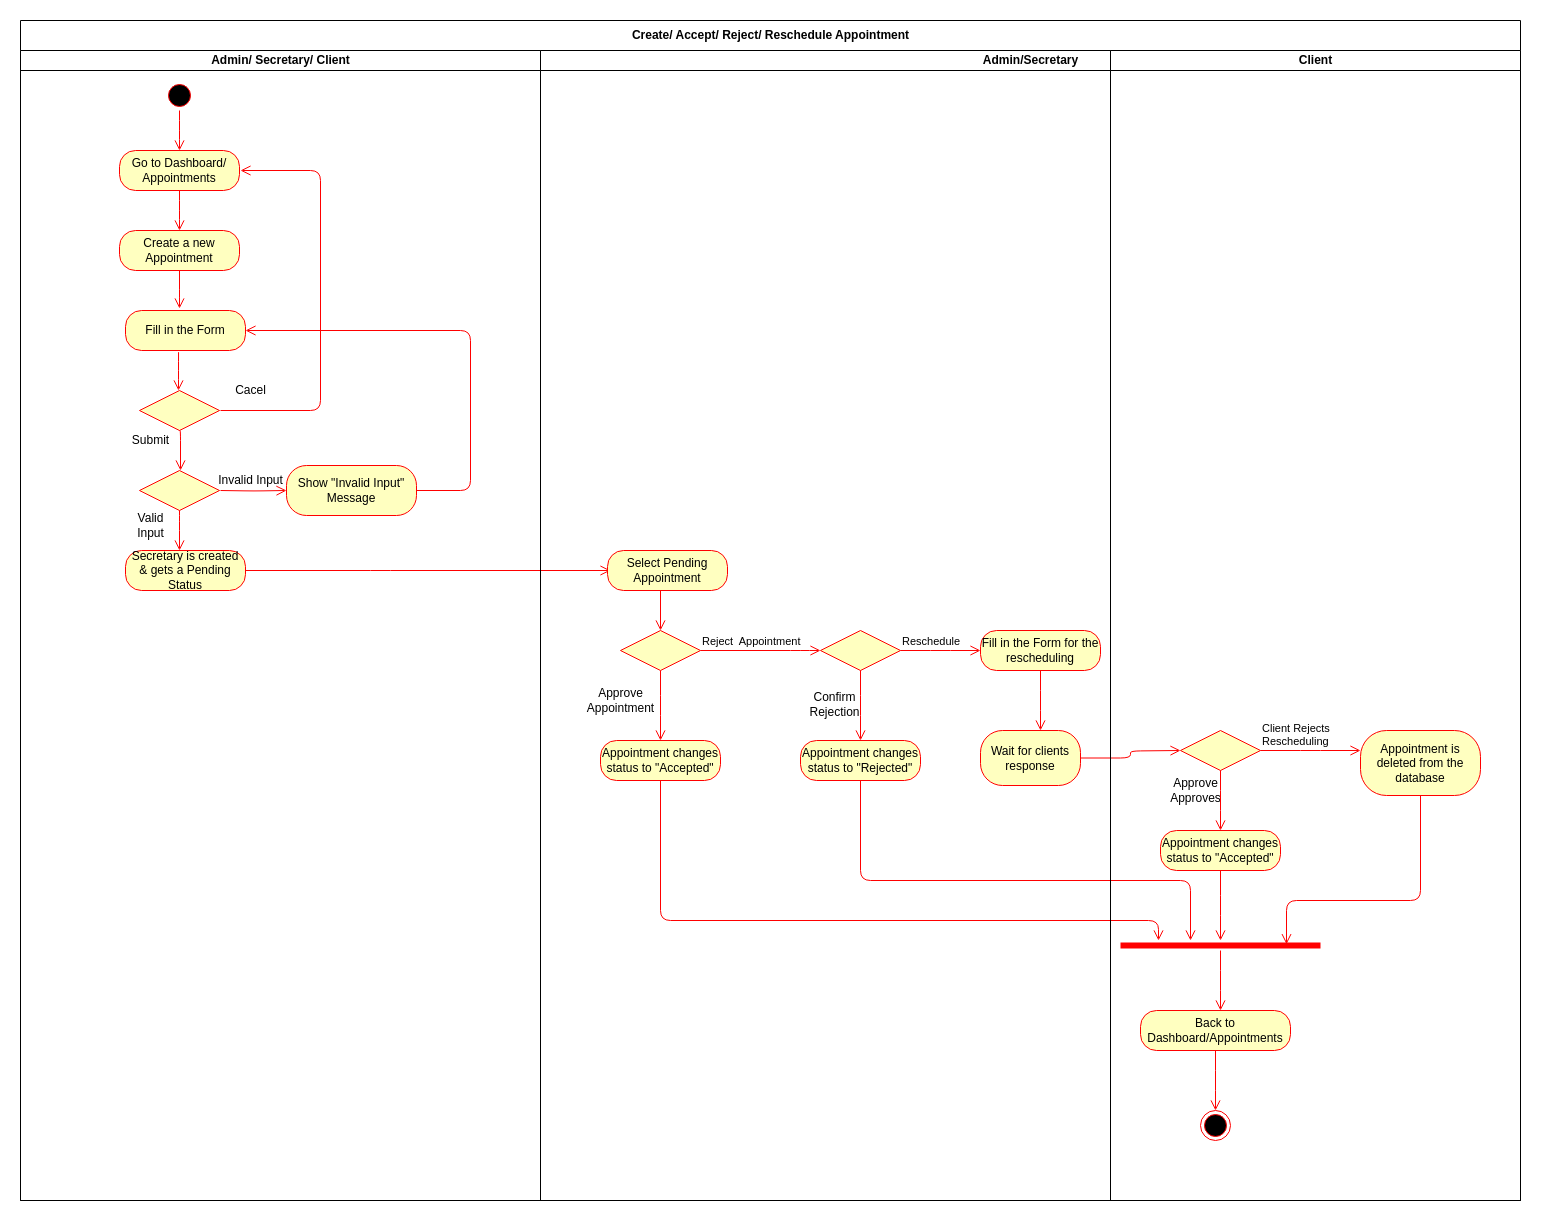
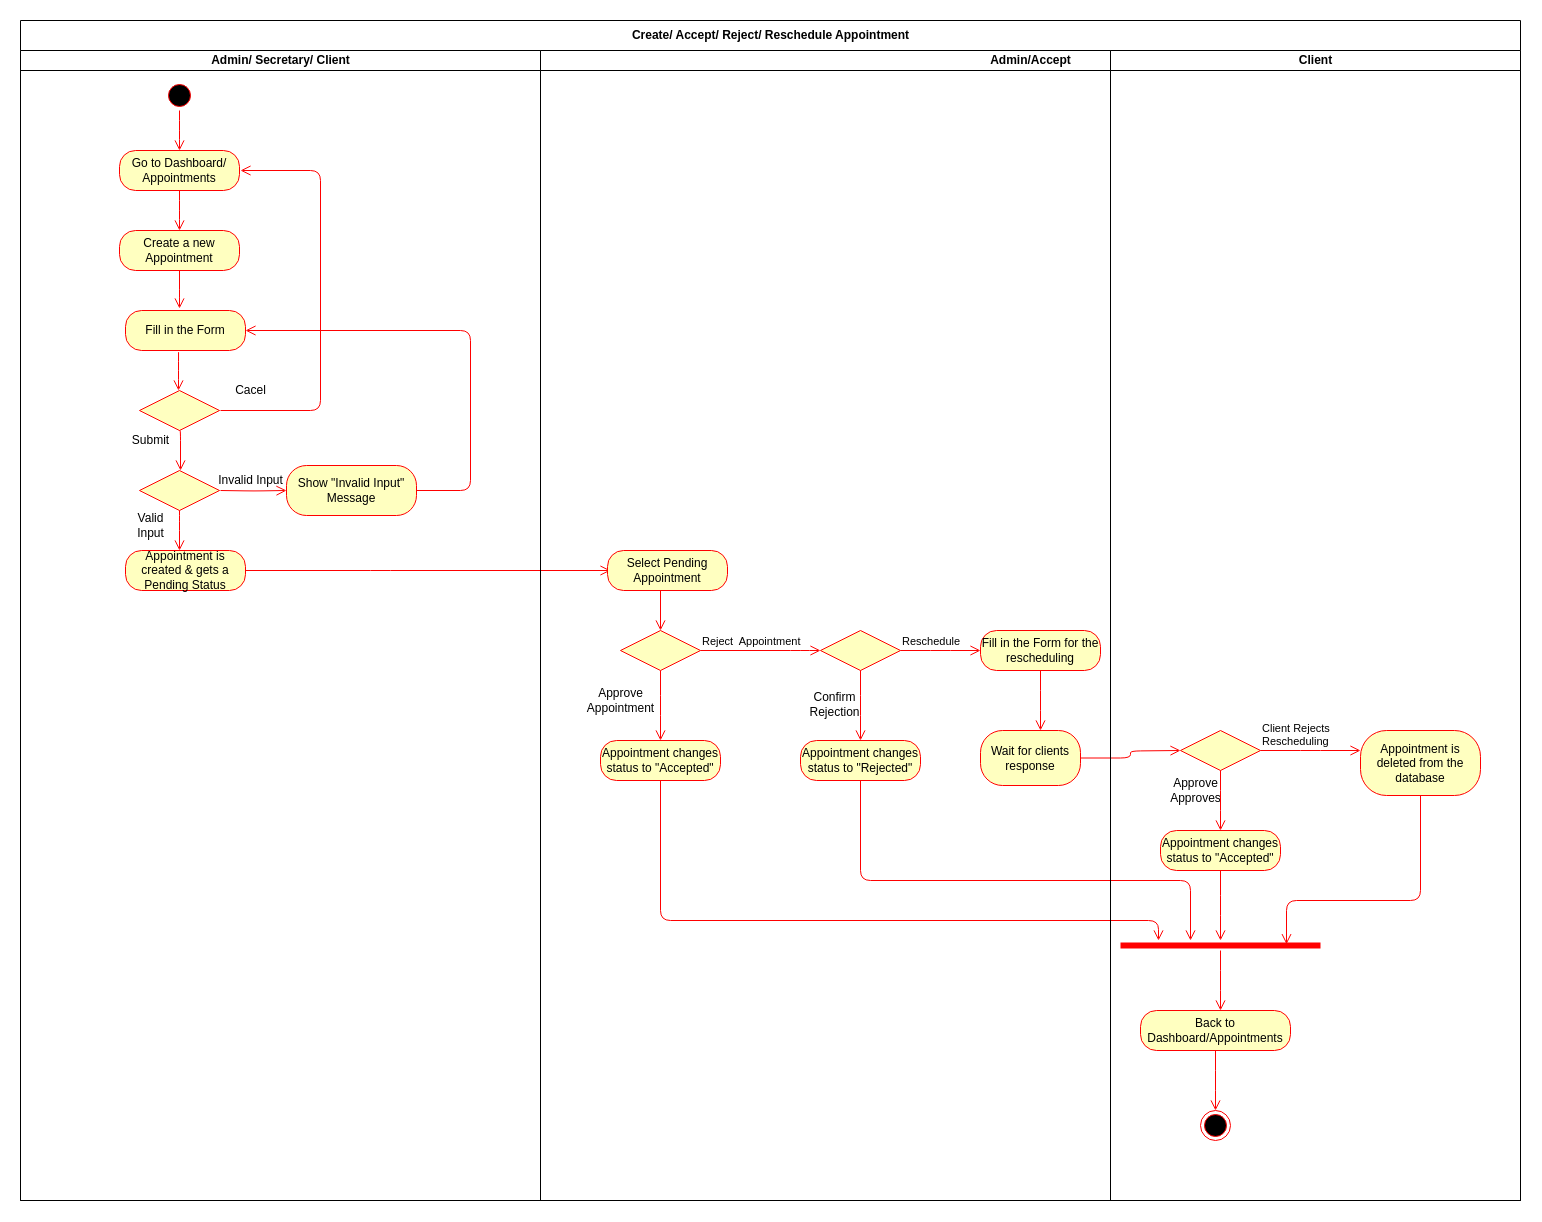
- <mxCell id="23" value="Admin/Secretary" style="swimlane;html=1;startSize=20;" parent="4" vertex="1"><mxGeometry x="520" y="30" width="980" height="1150" as="geometry" /></mxCell>
+ <mxCell id="23" value="Admin/Accept" style="swimlane;html=1;startSize=20;" parent="4" vertex="1"><mxGeometry x="520" y="30" width="980" height="1150" as="geometry" /></mxCell>
- <mxCell id="14" value="Secretary is created &amp;amp; gets a Pending Status" style="rounded=1;whiteSpace=wrap;html=1;arcSize=40;fontColor=#000000;fillColor=#ffffc0;strokeColor=#ff0000;" parent="5" vertex="1"><mxGeometry x="105" y="500" width="120" height="40" as="geometry" /></mxCell>
+ <mxCell id="14" value="Appointment is created &amp;amp; gets a Pending Status" style="rounded=1;whiteSpace=wrap;html=1;arcSize=40;fontColor=#000000;fillColor=#ffffc0;strokeColor=#ff0000;" parent="5" vertex="1"><mxGeometry x="105" y="500" width="120" height="40" as="geometry" /></mxCell>
